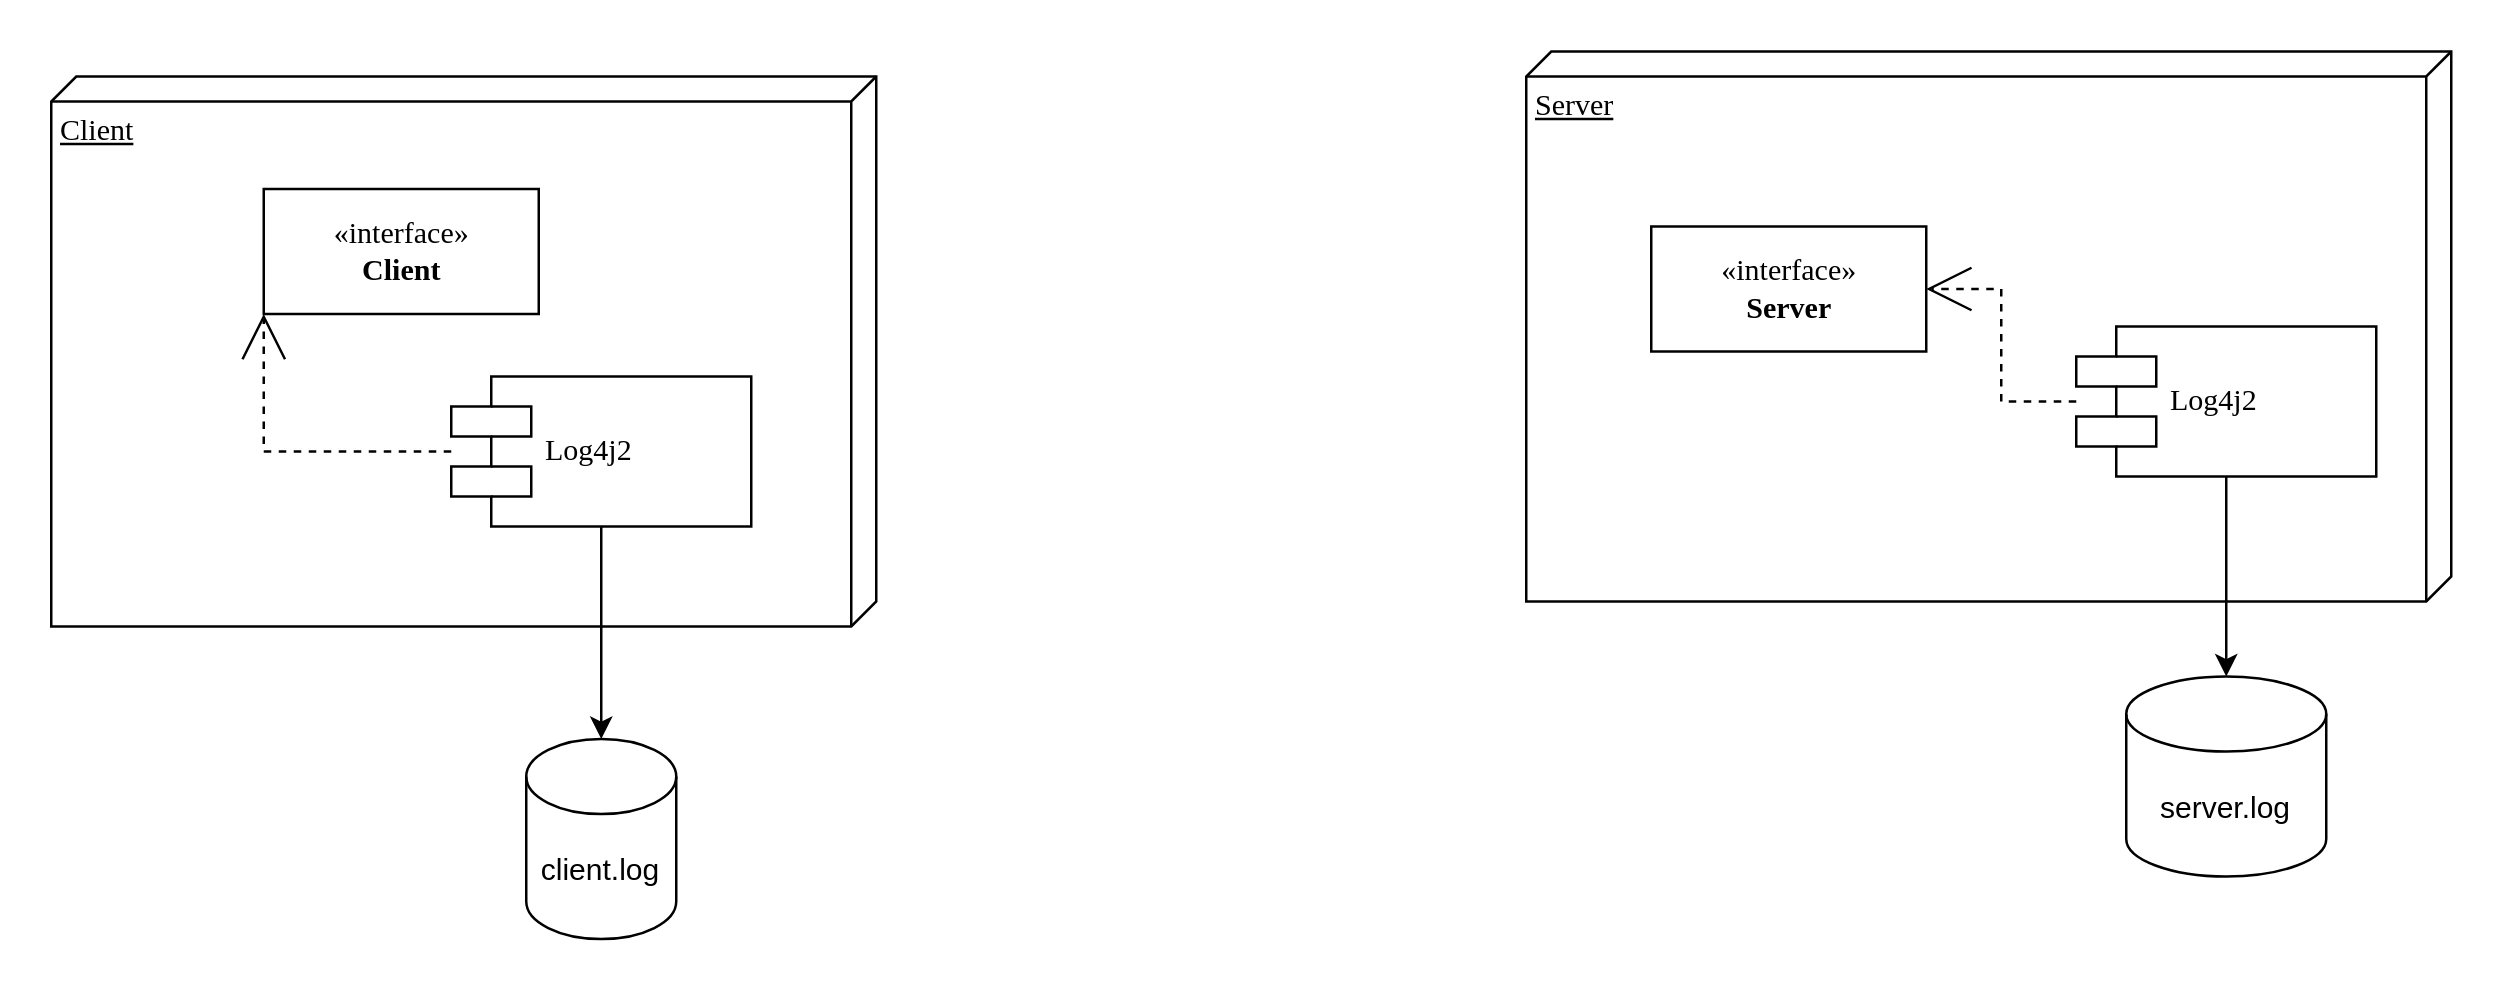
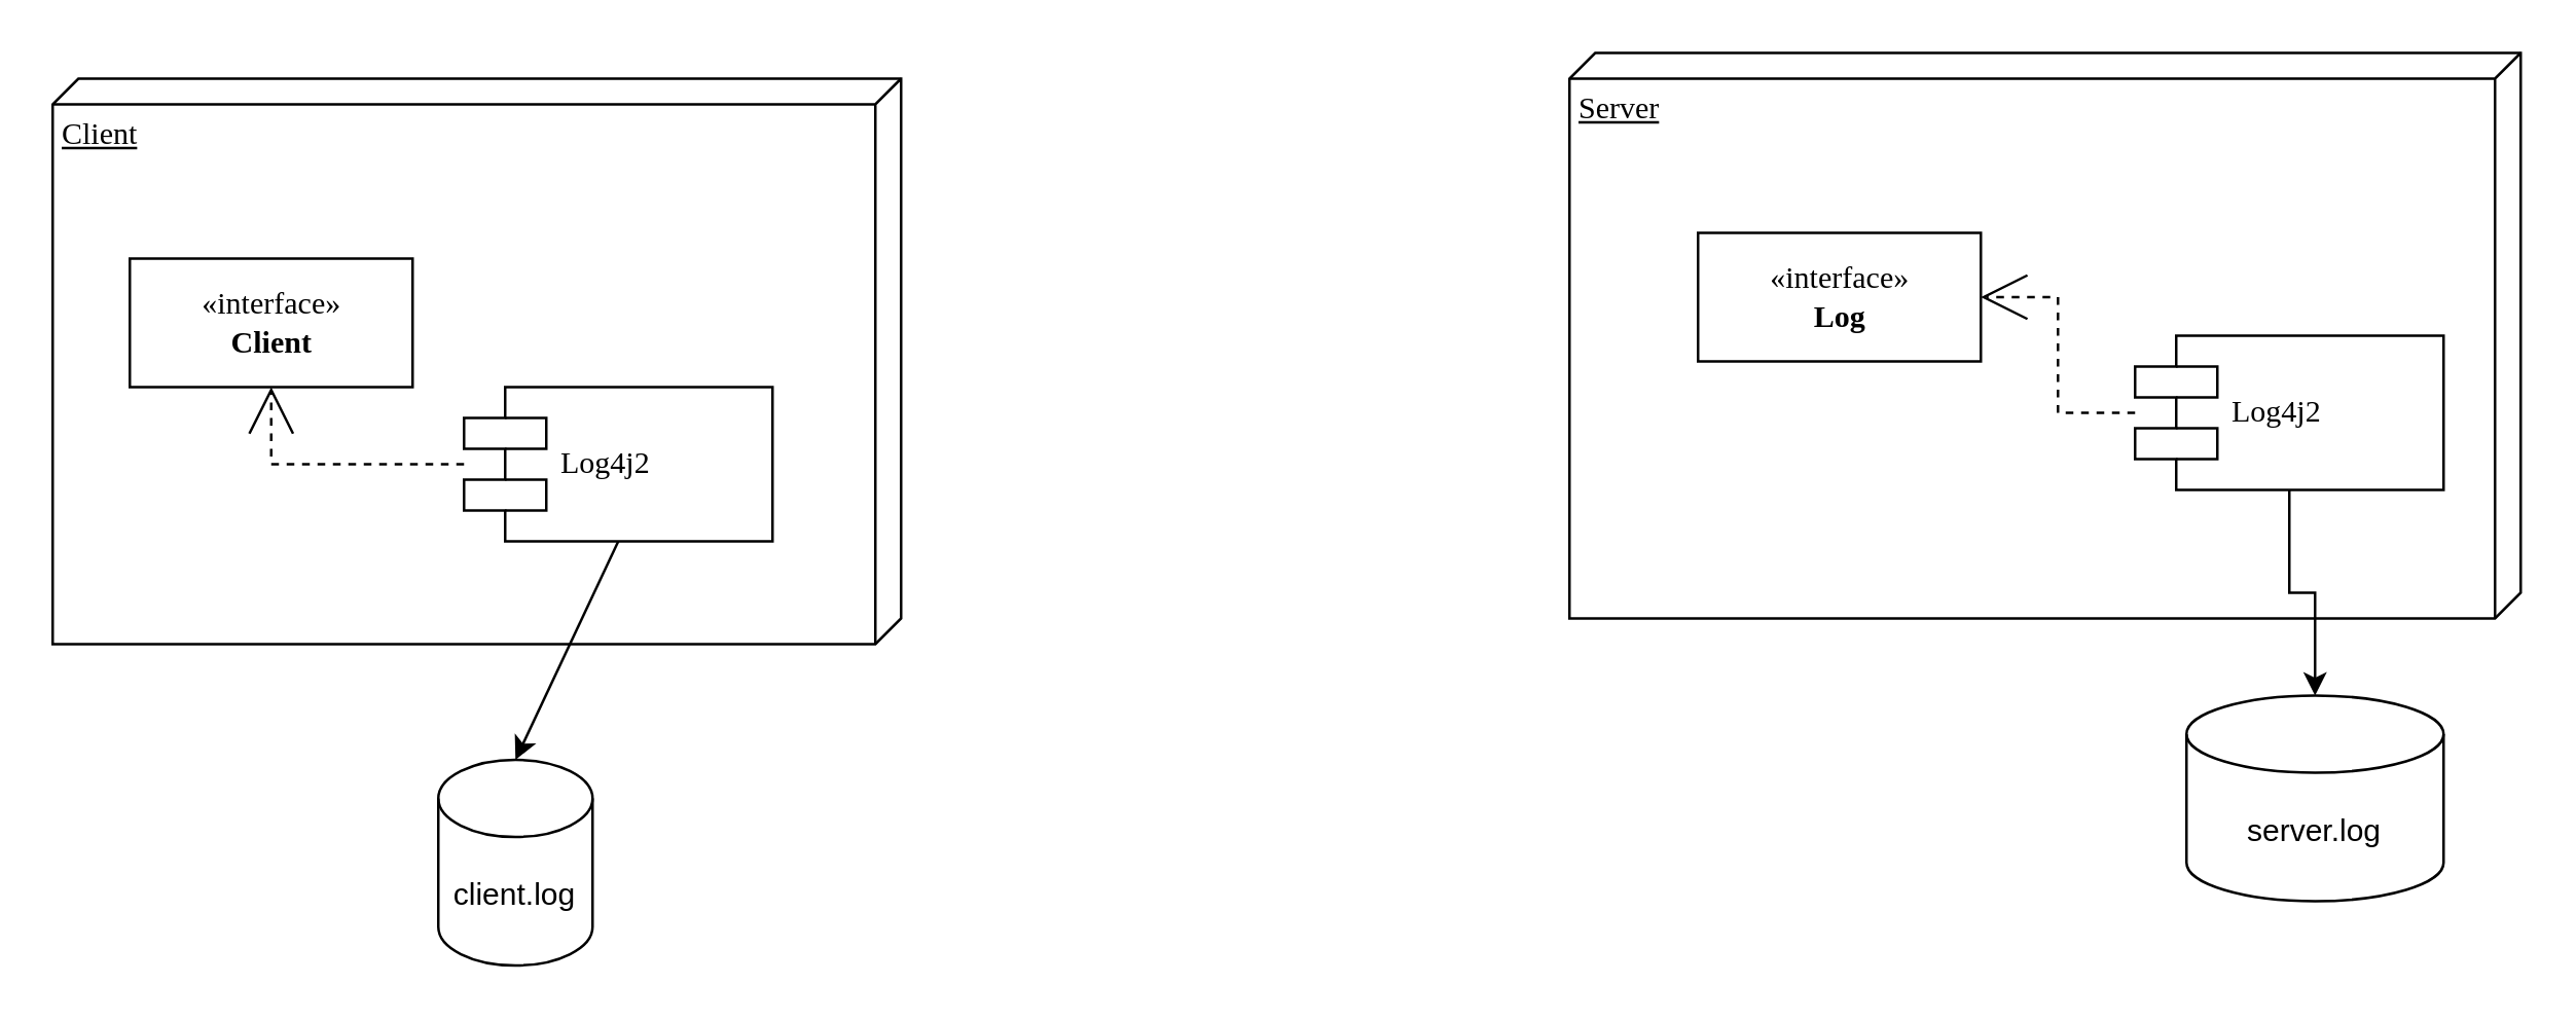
- <mxCell id="4" value="«interface»&lt;br&gt;&lt;b&gt;Client&lt;/b&gt;" style="html=1;rounded=0;shadow=0;comic=0;labelBackgroundColor=none;strokeWidth=1;fontFamily=Verdana;fontSize=12;align=center;" parent="1" vertex="1"><mxGeometry x="105" y="75" width="110" height="50" as="geometry" /></mxCell>
+ <mxCell id="4" value="«interface»&lt;br&gt;&lt;b&gt;Client&lt;/b&gt;" style="html=1;rounded=0;shadow=0;comic=0;labelBackgroundColor=none;strokeWidth=1;fontFamily=Verdana;fontSize=12;align=center;" parent="1" vertex="1"><mxGeometry x="50" y="100" width="110" height="50" as="geometry" /></mxCell>
- <mxCell id="8" value="«interface»&lt;br&gt;&lt;b&gt;Server&lt;/b&gt;" style="html=1;rounded=0;shadow=0;comic=0;labelBackgroundColor=none;strokeWidth=1;fontFamily=Verdana;fontSize=12;align=center;" parent="1" vertex="1"><mxGeometry x="660" y="90" width="110" height="50" as="geometry" /></mxCell>
+ <mxCell id="8" value="«interface»&lt;br&gt;&lt;b&gt;Log&lt;/b&gt;" style="html=1;rounded=0;shadow=0;comic=0;labelBackgroundColor=none;strokeWidth=1;fontFamily=Verdana;fontSize=12;align=center;" parent="1" vertex="1"><mxGeometry x="660" y="90" width="110" height="50" as="geometry" /></mxCell>
- <mxCell id="11" value="server.log" style="shape=cylinder3;whiteSpace=wrap;html=1;boundedLbl=1;backgroundOutline=1;size=15;" parent="1" vertex="1"><mxGeometry x="850" y="270" width="80" height="80" as="geometry" /></mxCell>
+ <mxCell id="11" value="server.log" style="shape=cylinder3;whiteSpace=wrap;html=1;boundedLbl=1;backgroundOutline=1;size=15;" parent="1" vertex="1"><mxGeometry x="850" y="270" width="100" height="80" as="geometry" /></mxCell>
- <mxCell id="12" value="client.log" style="shape=cylinder3;whiteSpace=wrap;html=1;boundedLbl=1;backgroundOutline=1;size=15;" parent="1" vertex="1"><mxGeometry x="210" y="295" width="60" height="80" as="geometry" /></mxCell>
+ <mxCell id="12" value="client.log" style="shape=cylinder3;whiteSpace=wrap;html=1;boundedLbl=1;backgroundOutline=1;size=15;" parent="1" vertex="1"><mxGeometry x="170" y="295" width="60" height="80" as="geometry" /></mxCell>
